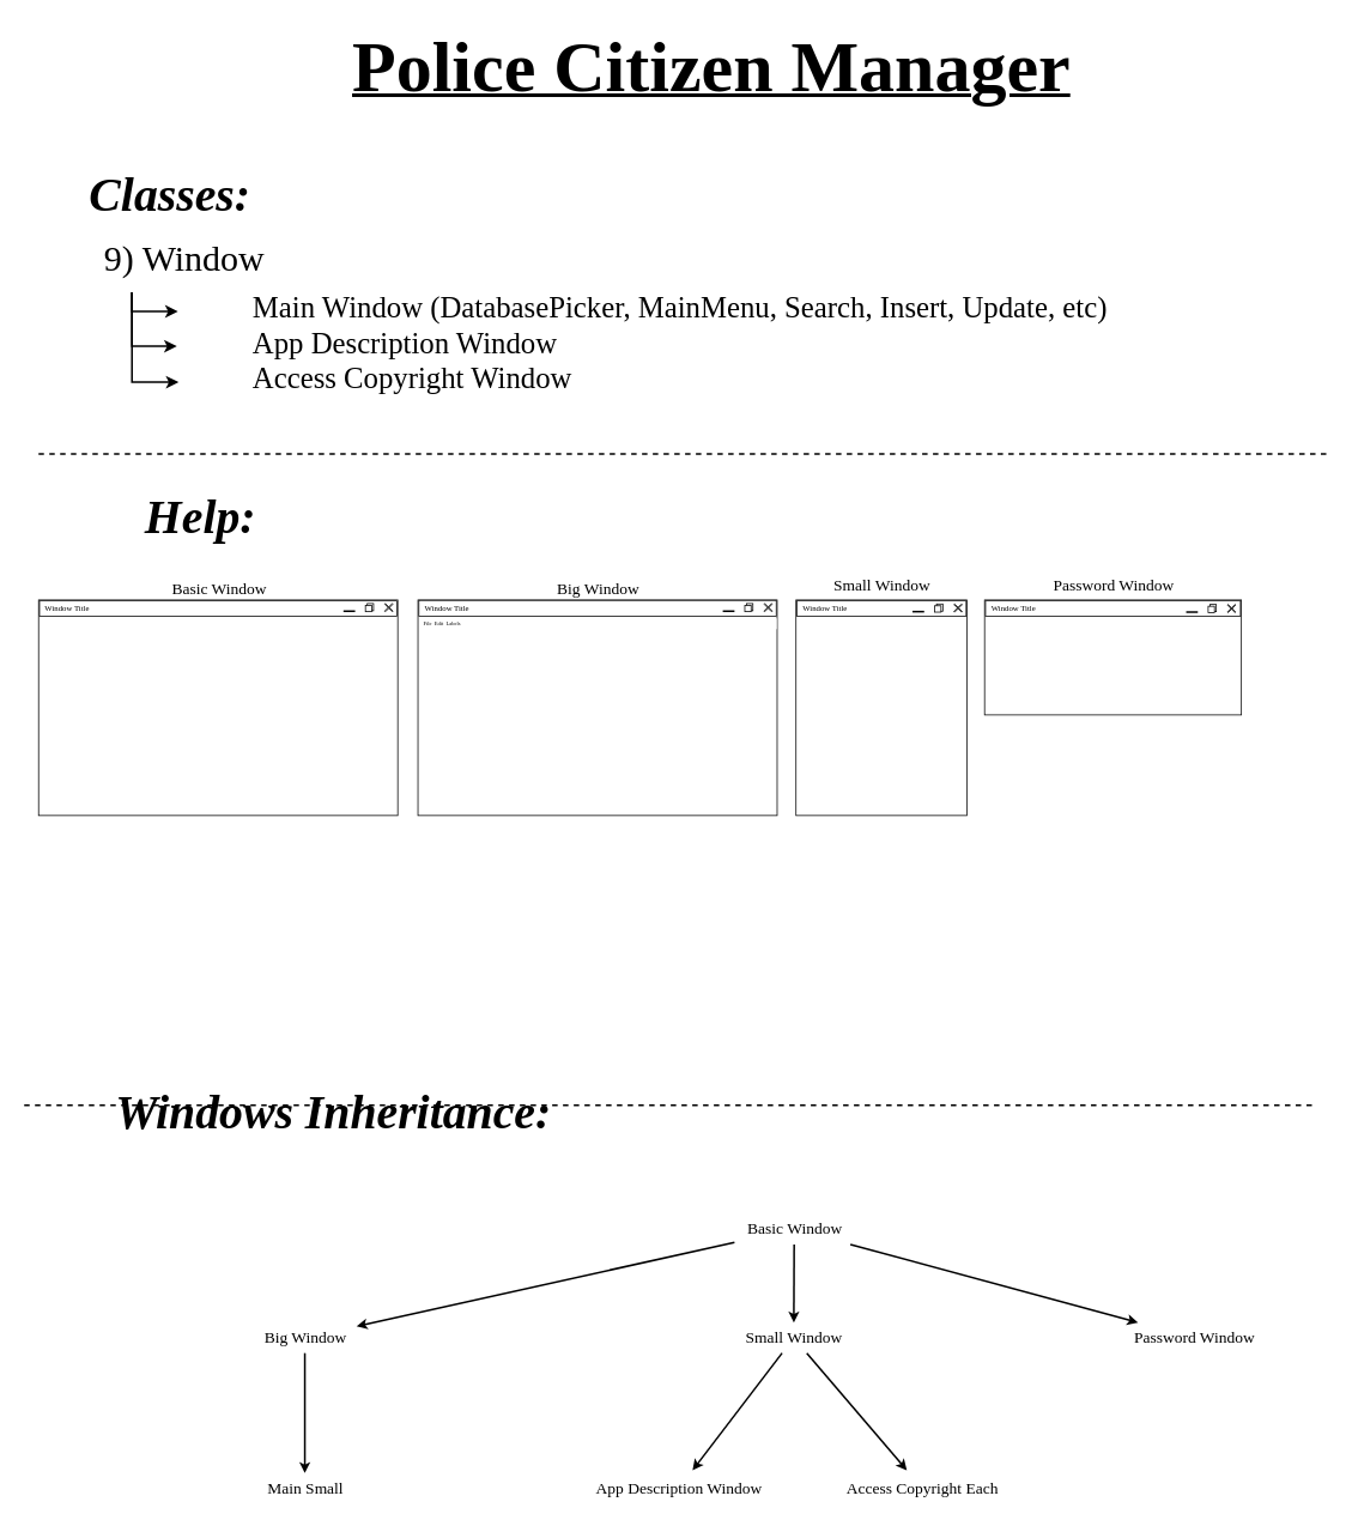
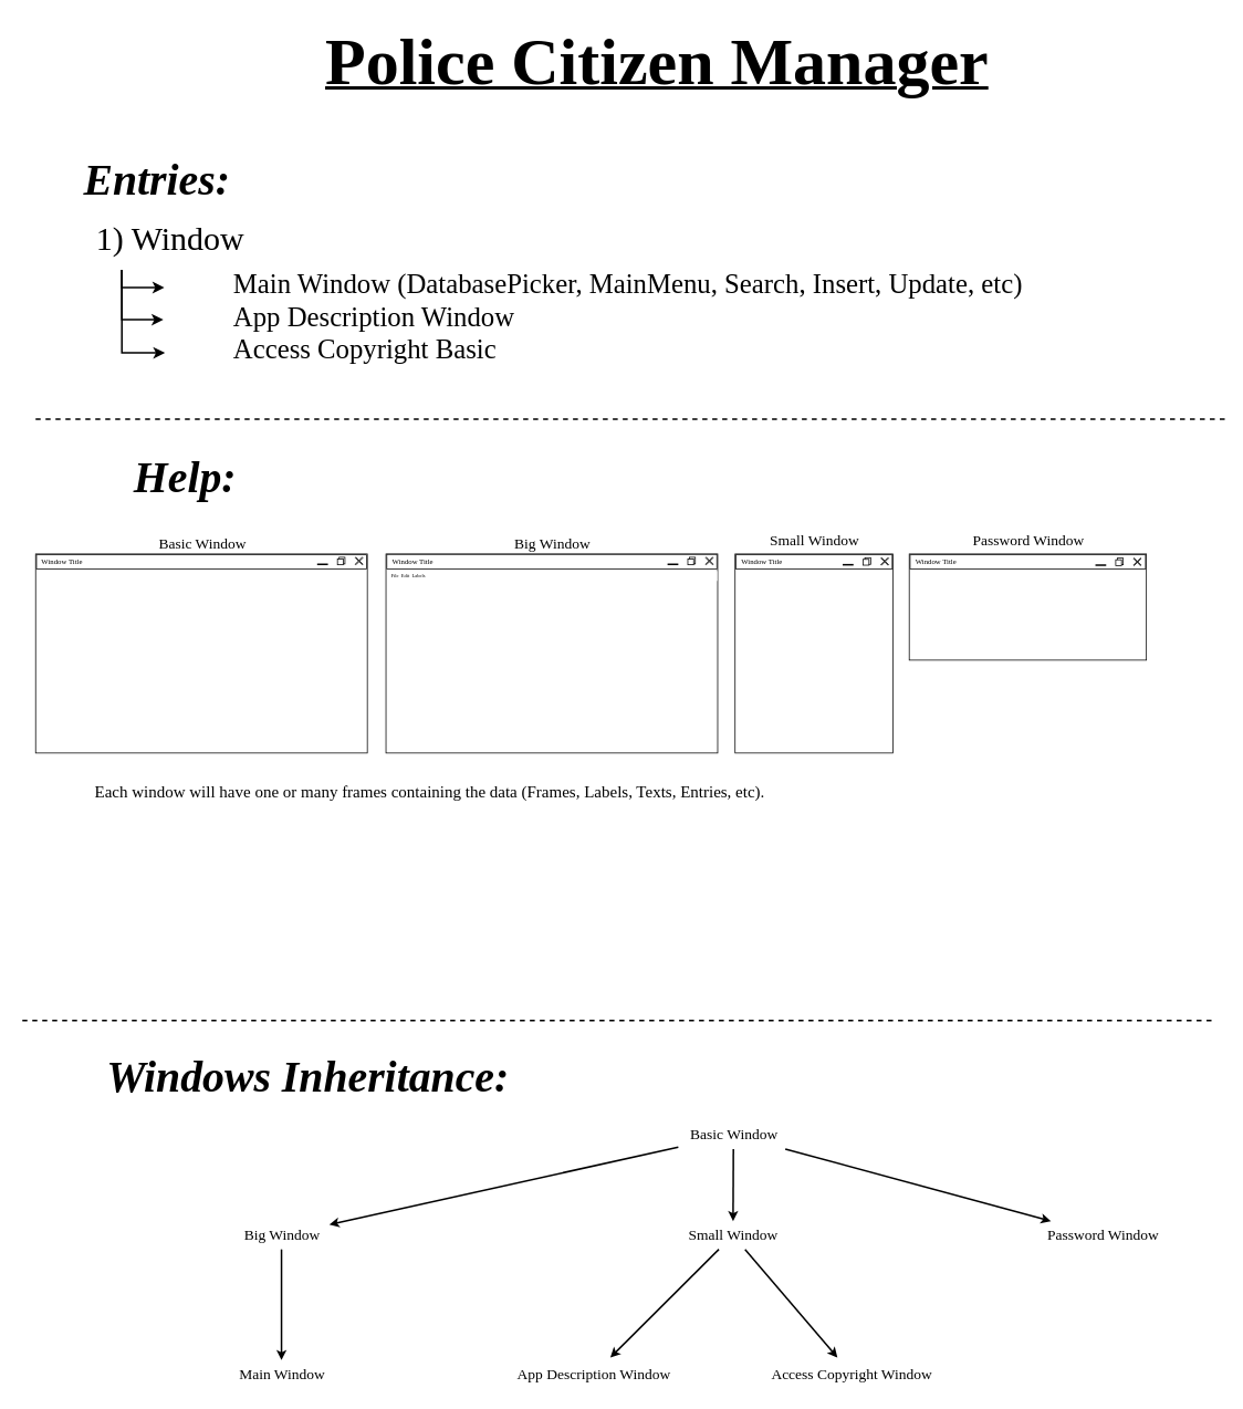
- <mxCell id="3" value="Classes:" style="text;html=1;align=center;verticalAlign=middle;resizable=0;points=[];autosize=1;fontSize=53;fontFamily=Comic Sans MS;sketch=1;hachureGap=4;jiggle=2;curveFitting=1;fontSource=https%3A%2F%2Ffonts.googleapis.com%2Fcss%3Ffamily%3DArchitects%2BDaughter;fontStyle=3;" parent="1" vertex="1"><mxGeometry x="75" y="179" width="225" height="76" as="geometry" /></mxCell>
+ <mxCell id="3" value="Entries:" style="text;html=1;align=center;verticalAlign=middle;resizable=0;points=[];autosize=1;fontSize=53;fontFamily=Comic Sans MS;sketch=1;hachureGap=4;jiggle=2;curveFitting=1;fontSource=https%3A%2F%2Ffonts.googleapis.com%2Fcss%3Ffamily%3DArchitects%2BDaughter;fontStyle=3;" parent="1" vertex="1"><mxGeometry x="75" y="179" width="225" height="76" as="geometry" /></mxCell>
- <mxCell id="4" value="9) Window" style="text;html=1;align=center;verticalAlign=middle;resizable=0;points=[];autosize=1;fontSize=40;fontFamily=Comic Sans MS;sketch=1;hachureGap=4;jiggle=2;curveFitting=1;fontSource=https%3A%2F%2Ffonts.googleapis.com%2Fcss%3Ffamily%3DArchitects%2BDaughter;" parent="1" vertex="1"><mxGeometry x="100" y="257" width="208" height="60" as="geometry" /></mxCell>
+ <mxCell id="4" value="1) Window" style="text;html=1;align=center;verticalAlign=middle;resizable=0;points=[];autosize=1;fontSize=40;fontFamily=Comic Sans MS;sketch=1;hachureGap=4;jiggle=2;curveFitting=1;fontSource=https%3A%2F%2Ffonts.googleapis.com%2Fcss%3Ffamily%3DArchitects%2BDaughter;" parent="1" vertex="1"><mxGeometry x="100" y="257" width="208" height="60" as="geometry" /></mxCell>
- <mxCell id="5" value="&lt;div style=&quot;text-align: left; font-size: 33px;&quot;&gt;Main Window (DatabasePicker, MainMenu, Search, Insert, Update, etc)&lt;/div&gt;&lt;div style=&quot;text-align: left; font-size: 33px;&quot;&gt;App Description Window&lt;/div&gt;&lt;div style=&quot;text-align: left; font-size: 33px;&quot;&gt;Access Copyright Window&lt;/div&gt;" style="text;html=1;align=center;verticalAlign=middle;resizable=0;points=[];autosize=1;fontSize=33;fontFamily=Comic Sans MS;sketch=1;hachureGap=4;jiggle=2;curveFitting=1;fontSource=https%3A%2F%2Ffonts.googleapis.com%2Fcss%3Ffamily%3DArchitects%2BDaughter;" parent="1" vertex="1"><mxGeometry x="196" y="317" width="1120" height="130" as="geometry" /></mxCell>
+ <mxCell id="5" value="&lt;div style=&quot;text-align: left; font-size: 33px;&quot;&gt;Main Window (DatabasePicker, MainMenu, Search, Insert, Update, etc)&lt;/div&gt;&lt;div style=&quot;text-align: left; font-size: 33px;&quot;&gt;App Description Window&lt;/div&gt;&lt;div style=&quot;text-align: left; font-size: 33px;&quot;&gt;Access Copyright Basic&lt;/div&gt;" style="text;html=1;align=center;verticalAlign=middle;resizable=0;points=[];autosize=1;fontSize=33;fontFamily=Comic Sans MS;sketch=1;hachureGap=4;jiggle=2;curveFitting=1;fontSource=https%3A%2F%2Ffonts.googleapis.com%2Fcss%3Ffamily%3DArchitects%2BDaughter;" parent="1" vertex="1"><mxGeometry x="196" y="317" width="1120" height="130" as="geometry" /></mxCell>
+ <mxCell id="59" value="Each window will have one or many frames containing the data (Frames, Labels, Texts, Entries, etc)." style="text;html=1;align=center;verticalAlign=middle;resizable=0;points=[];autosize=1;strokeColor=none;fillColor=none;fontSize=20;fontFamily=Comic Sans MS;sketch=1;hachureGap=4;jiggle=2;curveFitting=1;" vertex="1" parent="1"><mxGeometry x="43" y="935" width="947" height="36" as="geometry" /></mxCell>
- <mxCell id="43" value="Windows Inheritance:" style="text;html=1;align=center;verticalAlign=middle;resizable=0;points=[];autosize=1;fontSize=53;fontFamily=Comic Sans MS;sketch=1;hachureGap=4;jiggle=2;curveFitting=1;fontSource=https%3A%2F%2Ffonts.googleapis.com%2Fcss%3Ffamily%3DArchitects%2BDaughter;fontStyle=3;" parent="1" vertex="1"><mxGeometry x="80" y="1200" width="579" height="76" as="geometry" /></mxCell>
+ <mxCell id="43" value="Windows Inheritance:" style="text;html=1;align=center;verticalAlign=middle;resizable=0;points=[];autosize=1;fontSize=53;fontFamily=Comic Sans MS;sketch=1;hachureGap=4;jiggle=2;curveFitting=1;fontSource=https%3A%2F%2Ffonts.googleapis.com%2Fcss%3Ffamily%3DArchitects%2BDaughter;fontStyle=3;" parent="1" vertex="1"><mxGeometry x="80" y="1260" width="579" height="76" as="geometry" /></mxCell>
- <mxCell id="54" value="Main Small" style="text;html=1;align=center;verticalAlign=middle;resizable=0;points=[];autosize=1;fontSize=18;fontFamily=Comic Sans MS;hachureGap=4;" parent="1" vertex="1"><mxGeometry x="274.5" y="1639.5" width="128" height="34" as="geometry" /></mxCell>
+ <mxCell id="54" value="Main Window" style="text;html=1;align=center;verticalAlign=middle;resizable=0;points=[];autosize=1;fontSize=18;fontFamily=Comic Sans MS;hachureGap=4;" parent="1" vertex="1"><mxGeometry x="274.5" y="1639.5" width="128" height="34" as="geometry" /></mxCell>
- <mxCell id="55" value="App Description Window" style="text;html=1;align=center;verticalAlign=middle;resizable=0;points=[];autosize=1;fontSize=18;fontFamily=Comic Sans MS;hachureGap=4;" parent="1" vertex="1"><mxGeometry x="640" y="1636.5" width="230" height="40" as="geometry" /></mxCell>
+ <mxCell id="55" value="App Description Window" style="text;html=1;align=center;verticalAlign=middle;resizable=0;points=[];autosize=1;fontSize=18;fontFamily=Comic Sans MS;hachureGap=4;" parent="1" vertex="1"><mxGeometry x="600" y="1636.5" width="230" height="40" as="geometry" /></mxCell>
- <mxCell id="56" value="Access Copyright Each" style="text;html=1;align=center;verticalAlign=middle;resizable=0;points=[];autosize=1;fontSize=18;fontFamily=Comic Sans MS;hachureGap=4;" parent="1" vertex="1"><mxGeometry x="906" y="1636.5" width="240" height="40" as="geometry" /></mxCell>
+ <mxCell id="56" value="Access Copyright Window" style="text;html=1;align=center;verticalAlign=middle;resizable=0;points=[];autosize=1;fontSize=18;fontFamily=Comic Sans MS;hachureGap=4;" parent="1" vertex="1"><mxGeometry x="906" y="1636.5" width="240" height="40" as="geometry" /></mxCell>
